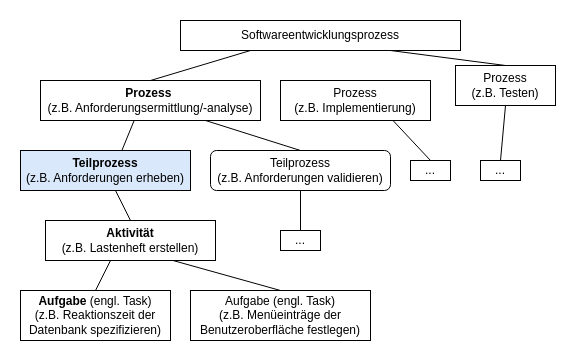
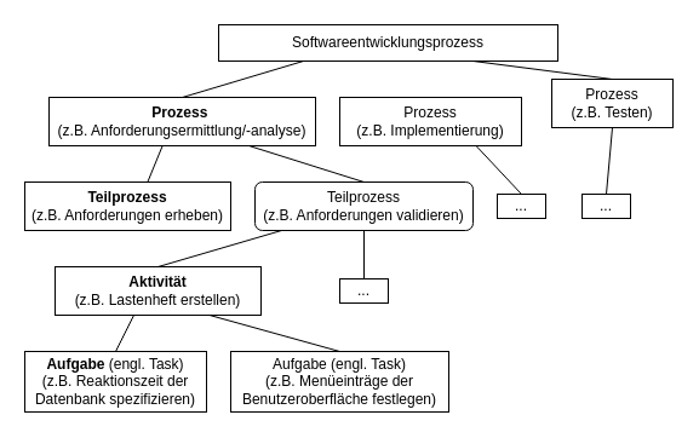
- <mxCell id="23" value="&lt;b&gt;Teilprozess&lt;/b&gt;&lt;br&gt;(z.B. Anforderungen erheben)" style="rounded=0;whiteSpace=wrap;html=1;sketch=0;fillColor=#dae8fc;" parent="1" vertex="1"><mxGeometry x="20" y="150" width="170" height="40" as="geometry" /></mxCell>
+ <mxCell id="23" value="&lt;b&gt;Teilprozess&lt;/b&gt;&lt;br&gt;(z.B. Anforderungen erheben)" style="rounded=0;whiteSpace=wrap;html=1;sketch=0;" parent="1" vertex="1"><mxGeometry x="20" y="150" width="170" height="40" as="geometry" /></mxCell>
- <mxCell id="17" value="" style="endArrow=none;html=1;exitX=0.5;exitY=0;exitDx=0;exitDy=0;" parent="1" source="22" target="23" edge="1"><mxGeometry width="50" height="50" relative="1" as="geometry"><mxPoint x="290" y="180" as="sourcePoint" /><mxPoint x="100" y="210" as="targetPoint" /></mxGeometry></mxCell>
+ <mxCell id="17" value="" style="endArrow=none;html=1;exitX=0.5;exitY=0;exitDx=0;exitDy=0;" parent="1" source="22" target="5" edge="1"><mxGeometry width="50" height="50" relative="1" as="geometry"><mxPoint x="290" y="180" as="sourcePoint" /><mxPoint x="100" y="210" as="targetPoint" /></mxGeometry></mxCell>
